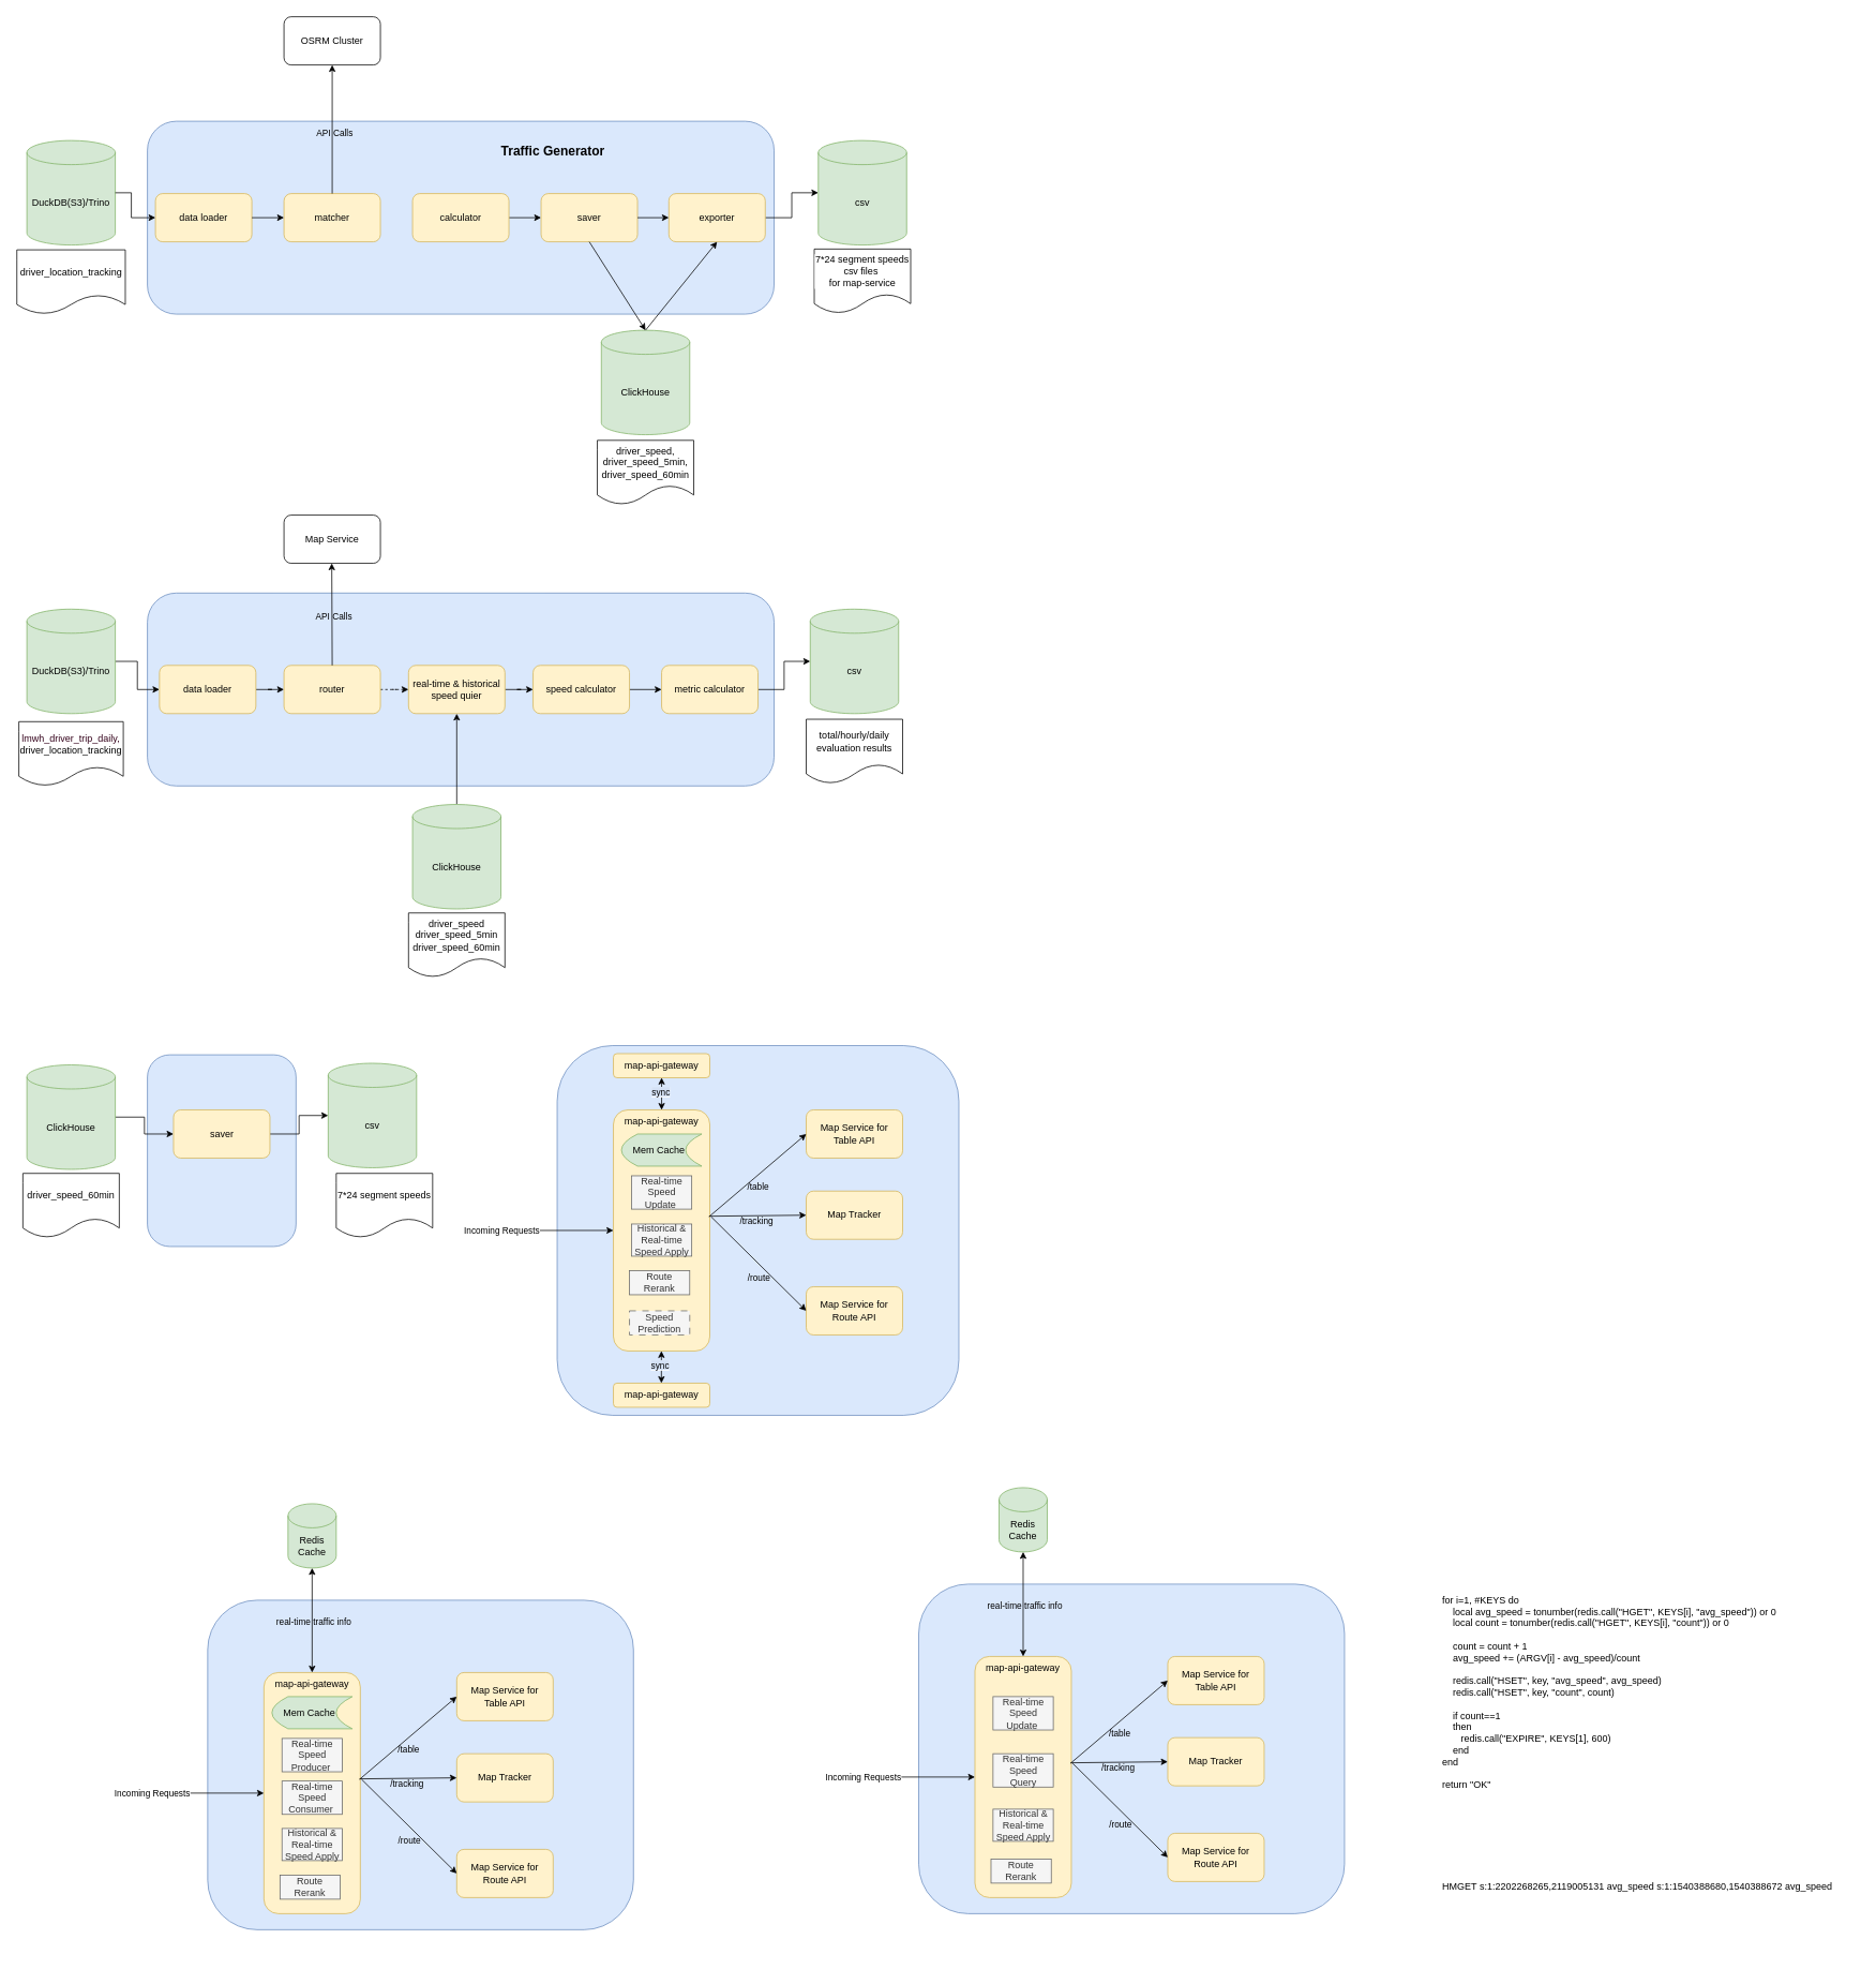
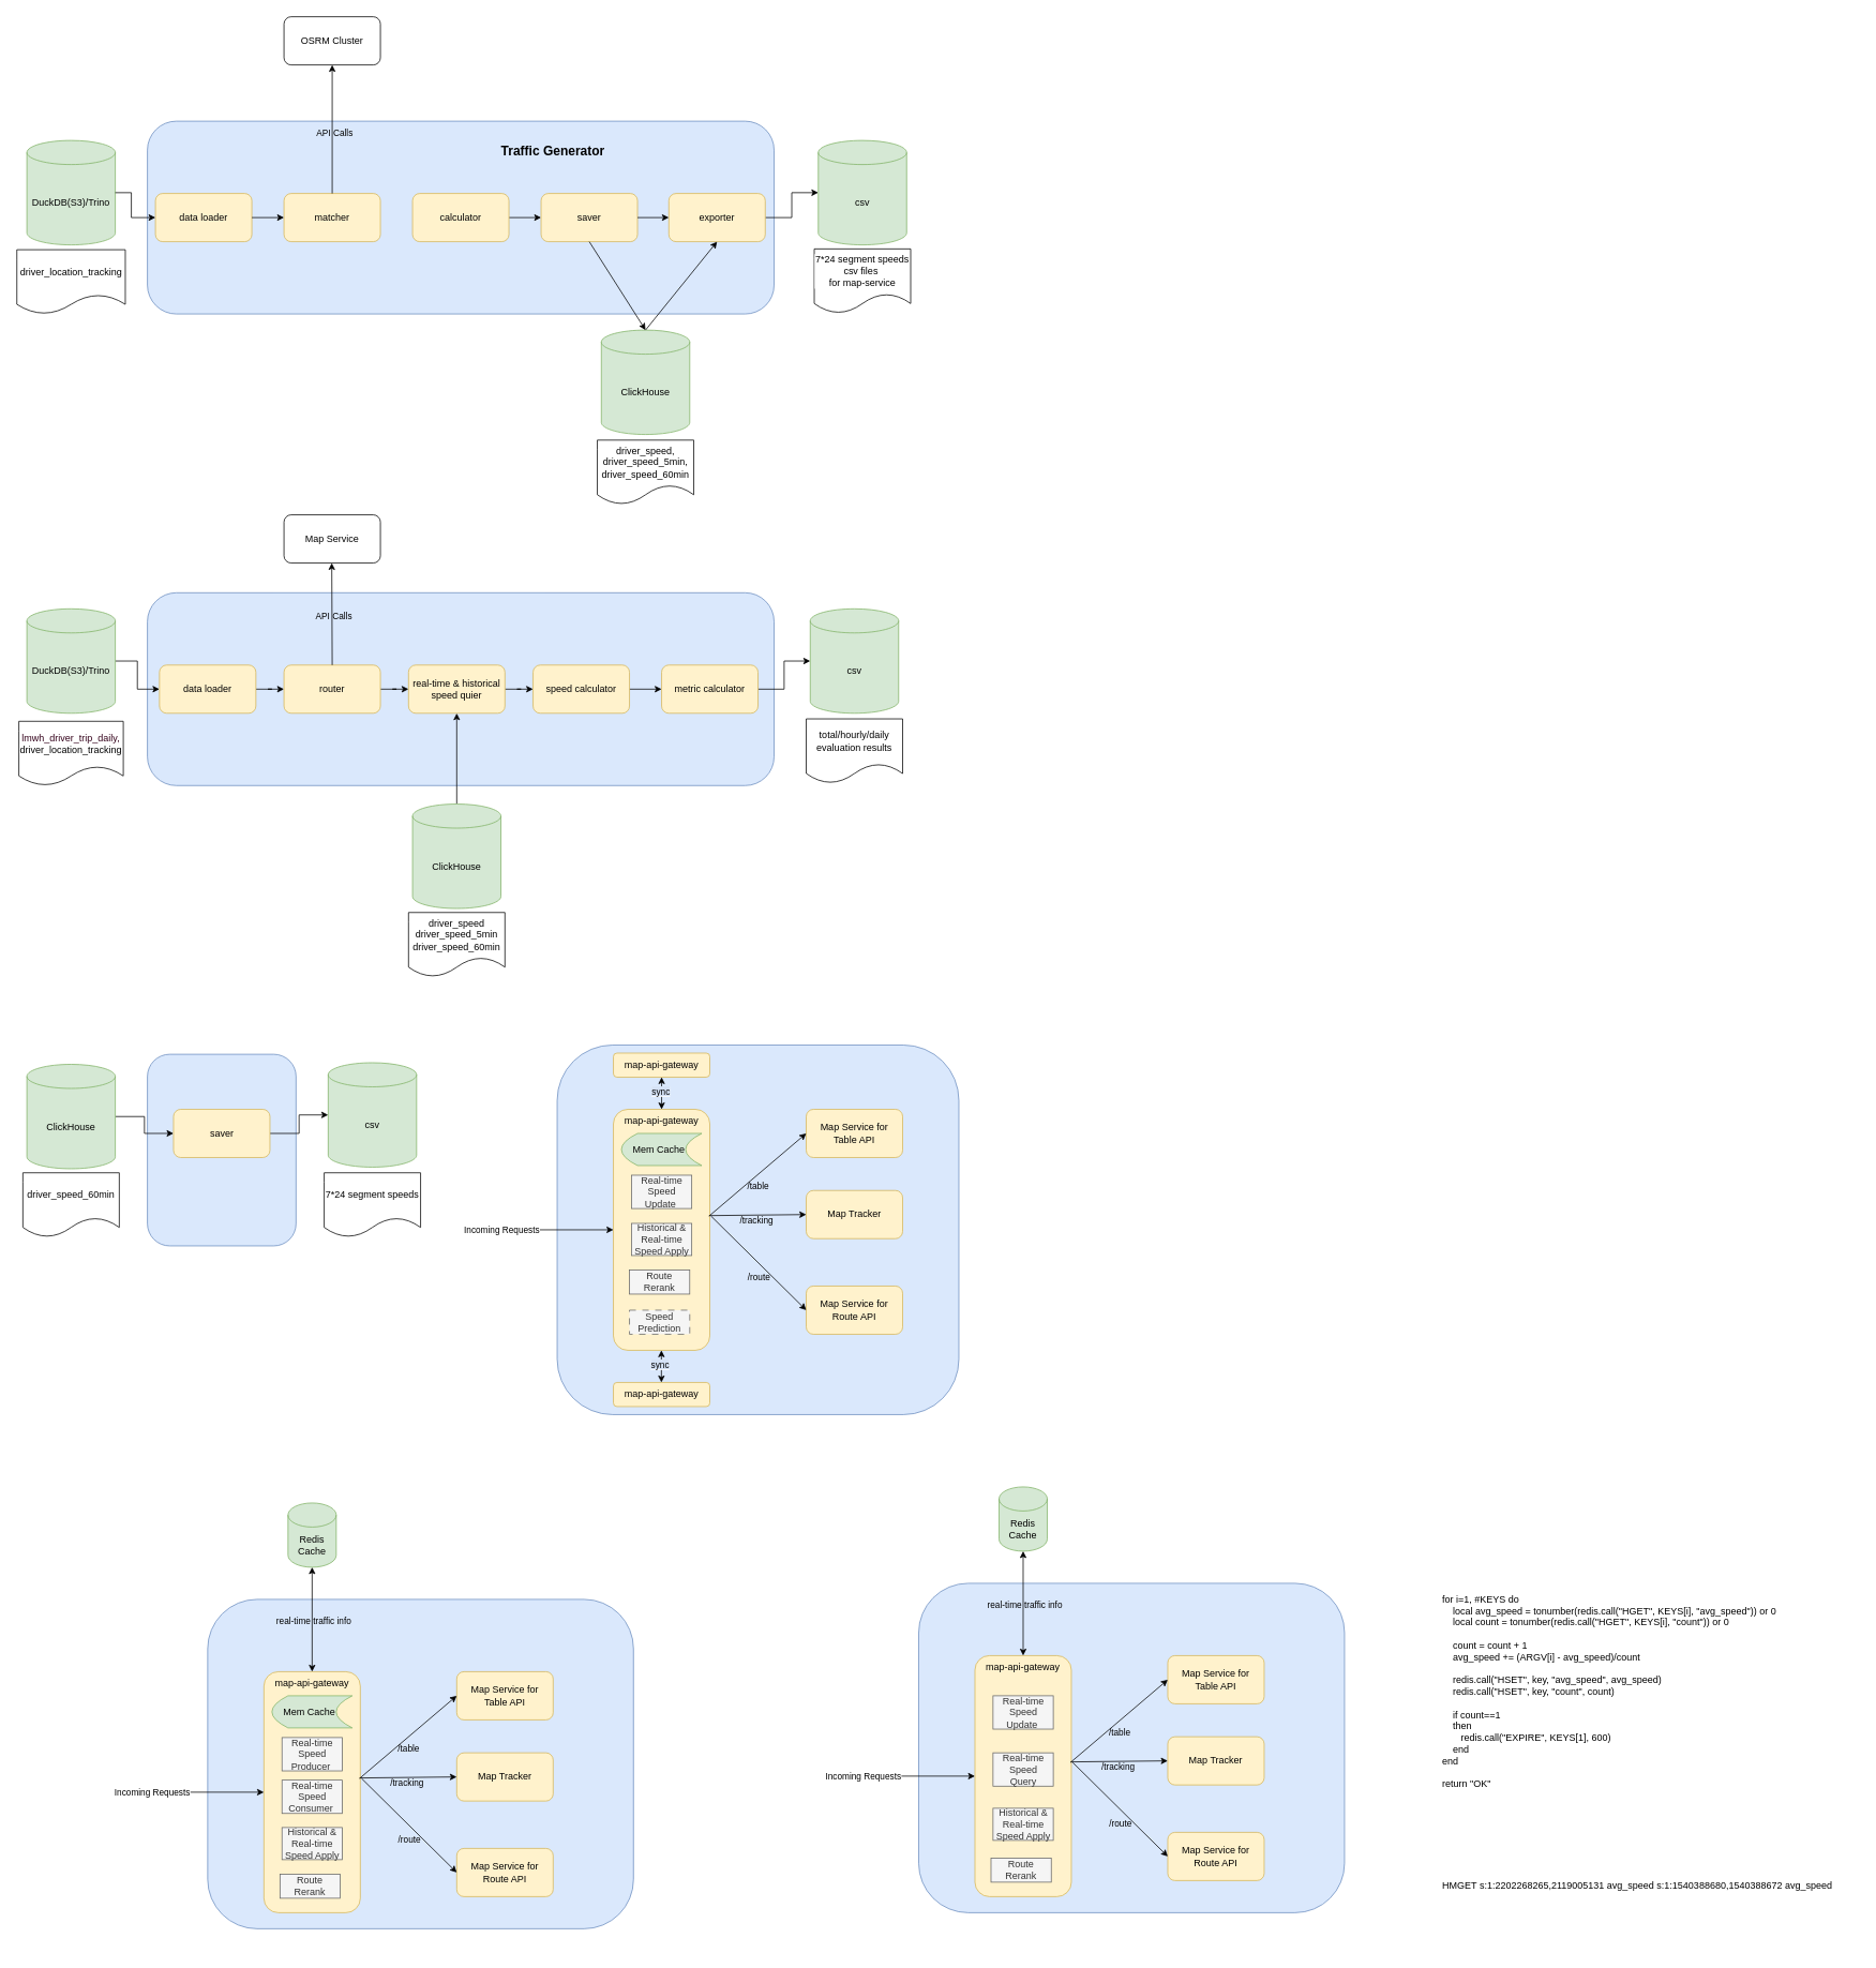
- <mxCell id="56" value="" style="edgeStyle=orthogonalEdgeStyle;rounded=0;orthogonalLoop=1;jettySize=auto;html=1;dashed=1;" parent="1" source="57" target="59" edge="1"><mxGeometry relative="1" as="geometry" /></mxCell>
+ <mxCell id="56" value="" style="edgeStyle=orthogonalEdgeStyle;rounded=0;orthogonalLoop=1;jettySize=auto;html=1;" parent="1" source="57" target="59" edge="1"><mxGeometry relative="1" as="geometry" /></mxCell>
- <mxCell id="75" value="&lt;span style=&quot;background-color: rgb(255, 255, 255);&quot;&gt;7*24 segment speeds&lt;/span&gt;" style="shape=document;whiteSpace=wrap;html=1;boundedLbl=1;" parent="1" vertex="1"><mxGeometry x="418" y="1459" width="120" height="80" as="geometry" /></mxCell>
+ <mxCell id="75" value="&lt;span style=&quot;background-color: rgb(255, 255, 255);&quot;&gt;7*24 segment speeds&lt;/span&gt;" style="shape=document;whiteSpace=wrap;html=1;boundedLbl=1;" parent="1" vertex="1"><mxGeometry x="403" y="1459" width="120" height="80" as="geometry" /></mxCell>
